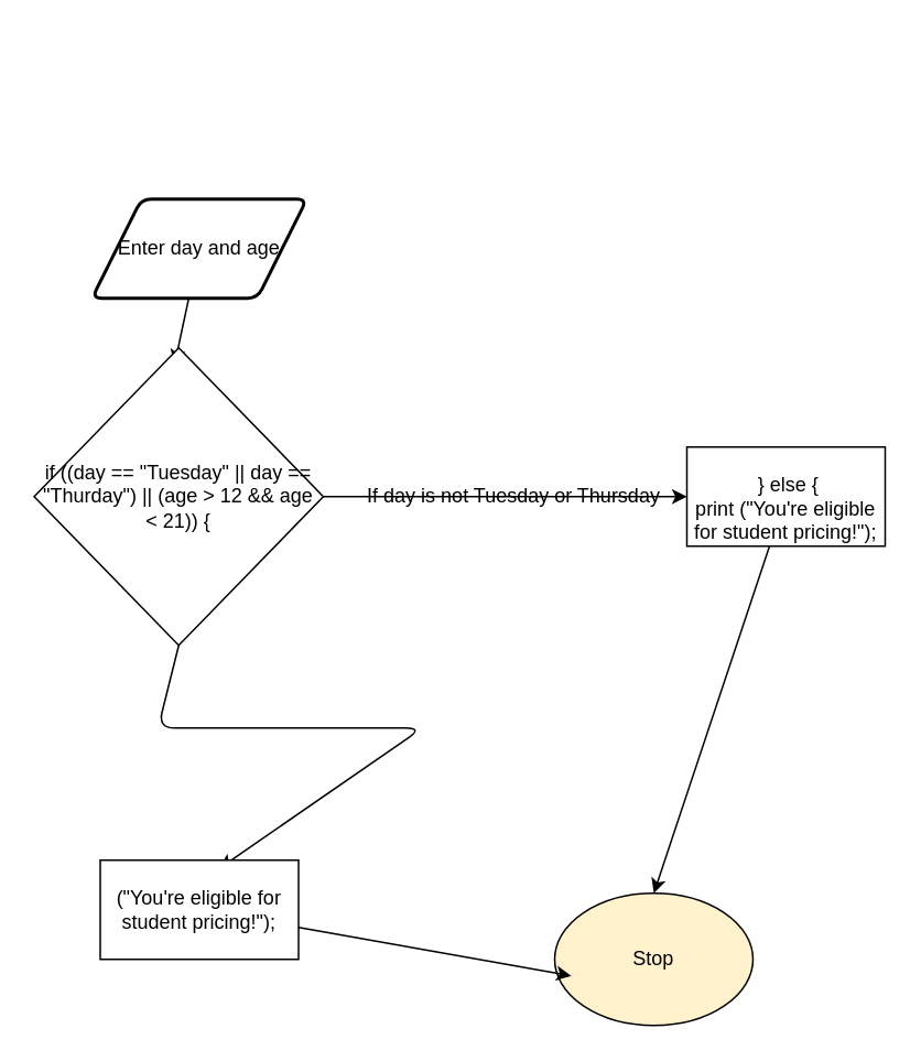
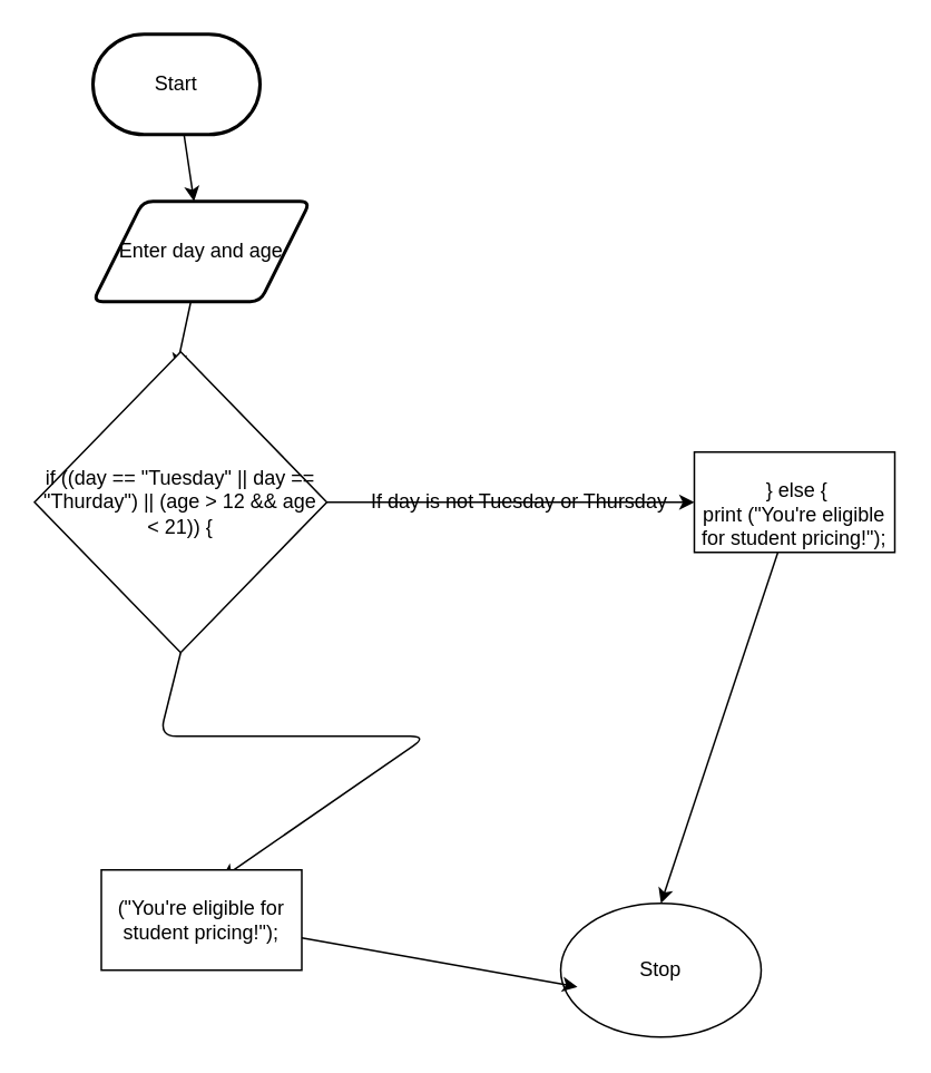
+ <mxCell id="4" value="Start" style="strokeWidth=2;html=1;shape=mxgraph.flowchart.terminator;whiteSpace=wrap;" parent="1" vertex="1"><mxGeometry x="55" y="20" width="100" height="60" as="geometry" /></mxCell>
+ <mxCell id="3" style="edgeStyle=none;html=1;" parent="1" source="4" target="6" edge="1"><mxGeometry relative="1" as="geometry" /></mxCell>
- <mxCell id="2" value="Stop" style="ellipse;whiteSpace=wrap;html=1;fillColor=#fff2cc;" vertex="1" parent="1"><mxGeometry x="335" y="540" width="120" height="80" as="geometry" /></mxCell>
+ <mxCell id="2" value="Stop" style="ellipse;whiteSpace=wrap;html=1;" vertex="1" parent="1"><mxGeometry x="335" y="540" width="120" height="80" as="geometry" /></mxCell>
